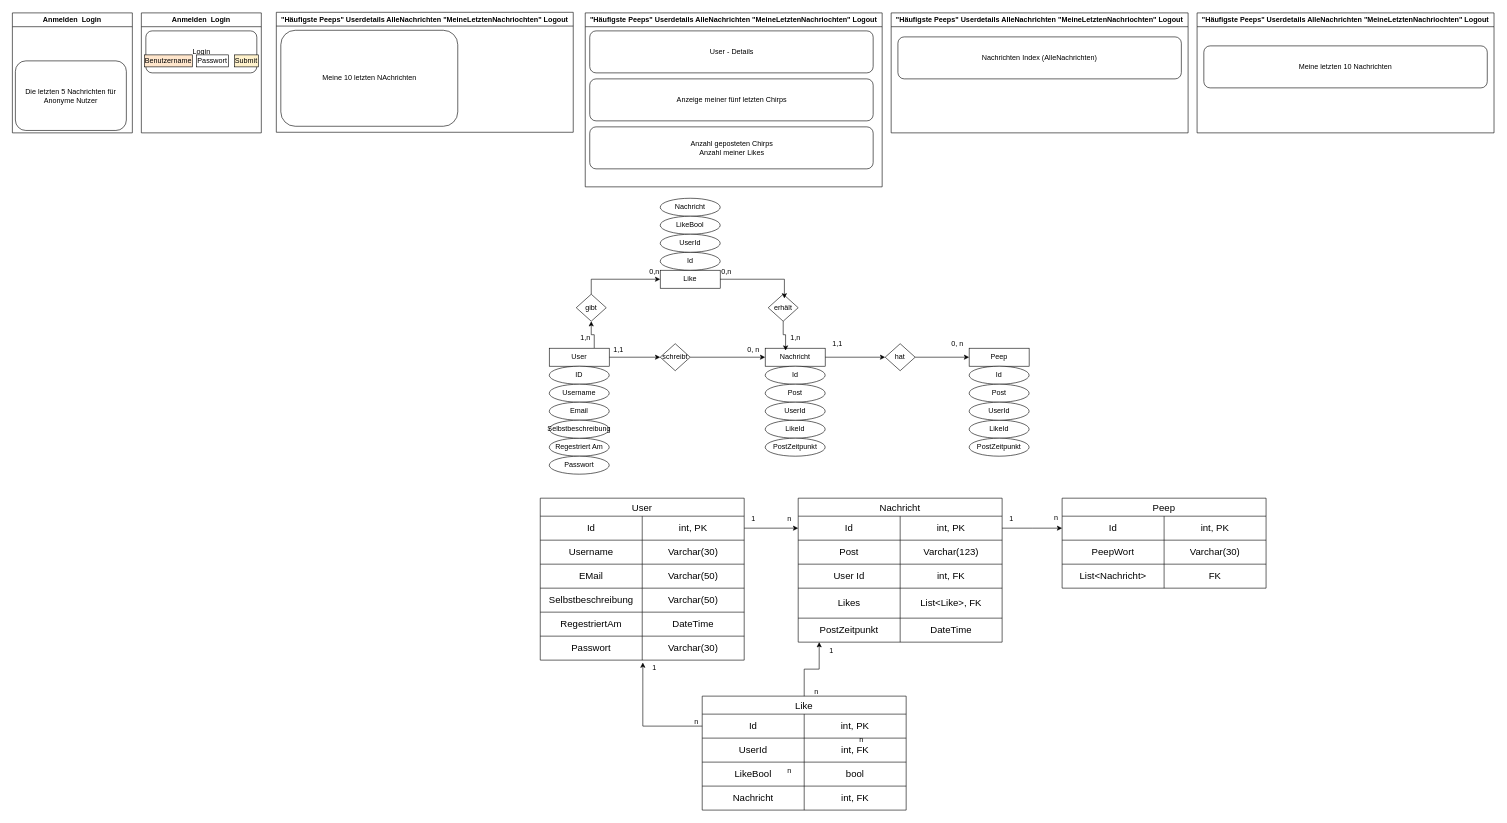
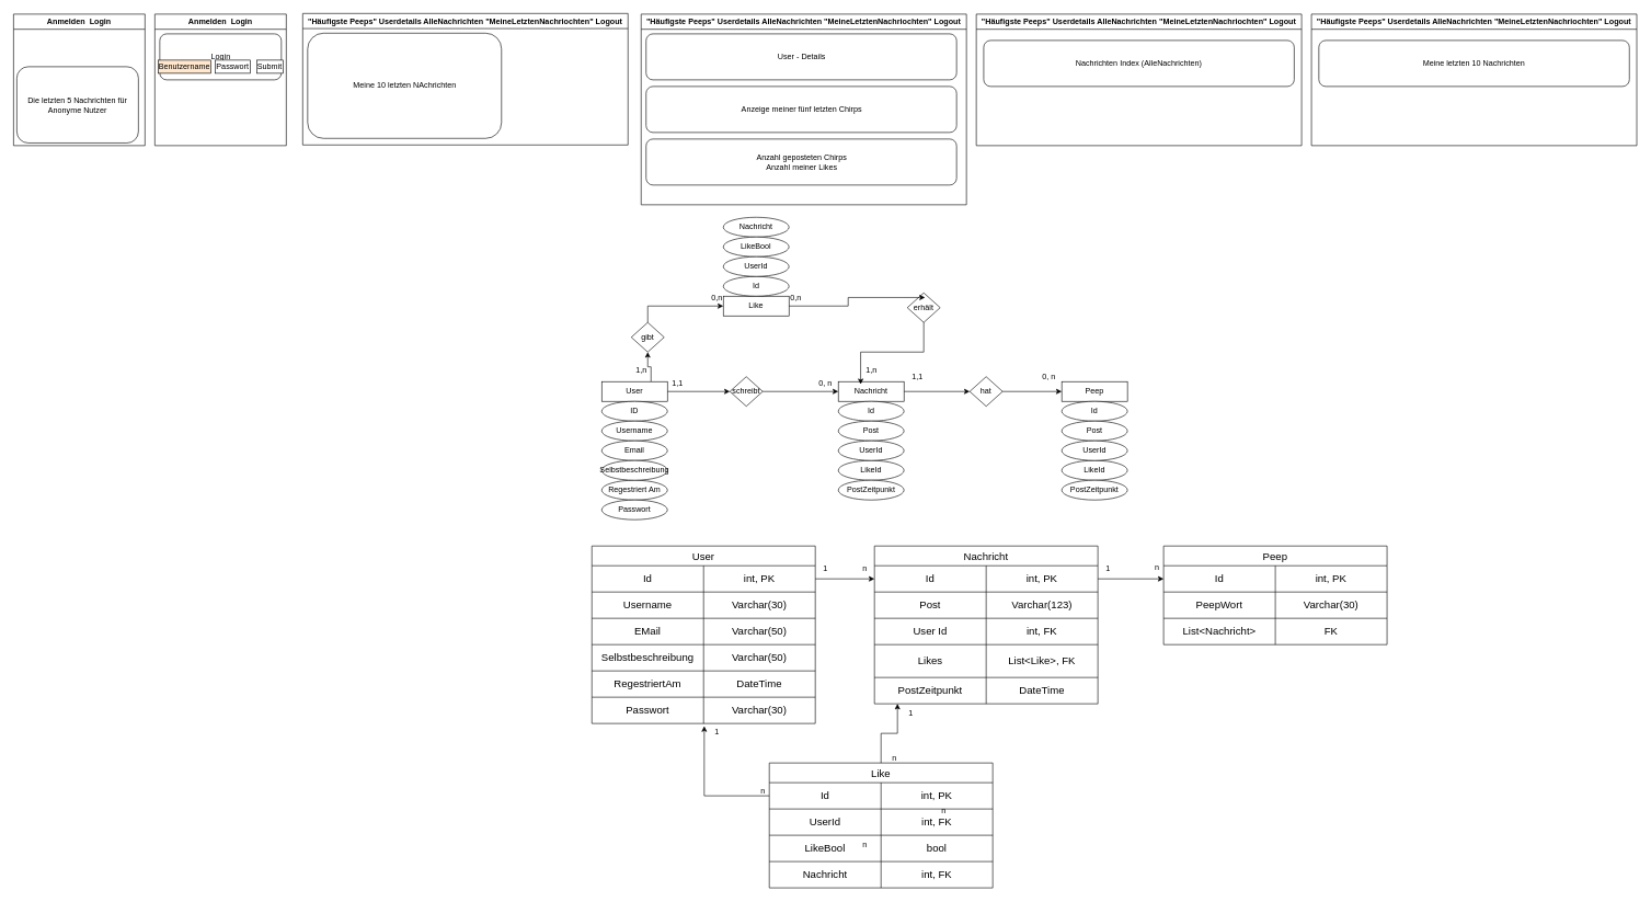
- <mxCell id="124" value="Submit" style="rounded=0;whiteSpace=wrap;html=1;fillColor=#fff2cc;" vertex="1" parent="120"><mxGeometry x="155" y="70" width="40" height="20" as="geometry" /></mxCell>
+ <mxCell id="124" value="Submit" style="rounded=0;whiteSpace=wrap;html=1;" vertex="1" parent="120"><mxGeometry x="155" y="70" width="40" height="20" as="geometry" /></mxCell>
- <mxCell id="134" value="Meine letzten 10 Nachrichten" style="rounded=1;whiteSpace=wrap;html=1;" vertex="1" parent="133"><mxGeometry x="11.25" y="55" width="472.5" height="70" as="geometry" /></mxCell>
+ <mxCell id="134" value="Meine letzten 10 Nachrichten" style="rounded=1;whiteSpace=wrap;html=1;" vertex="1" parent="133"><mxGeometry x="11.25" y="40" width="472.5" height="70" as="geometry" /></mxCell>
- <mxCell id="88" value="erhält" style="rhombus;whiteSpace=wrap;html=1;" vertex="1" parent="1"><mxGeometry x="1280" y="490" width="50" height="45" as="geometry" /></mxCell>
+ <mxCell id="88" value="erhält" style="rhombus;whiteSpace=wrap;html=1;" vertex="1" parent="1"><mxGeometry x="1380" y="445" width="50" height="45" as="geometry" /></mxCell>
- <mxCell id="79" value="schreibt" style="rhombus;whiteSpace=wrap;html=1;" vertex="1" parent="1"><mxGeometry x="1100" y="572.5" width="50" height="45" as="geometry" /></mxCell>
+ <mxCell id="79" value="schreibt" style="rhombus;whiteSpace=wrap;html=1;" vertex="1" parent="1"><mxGeometry x="1110" y="572.5" width="50" height="45" as="geometry" /></mxCell>
